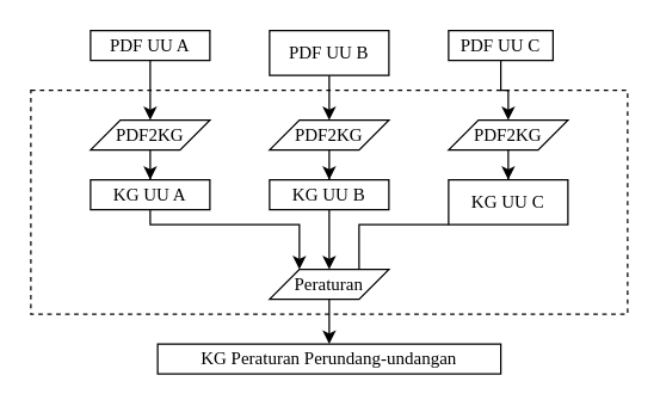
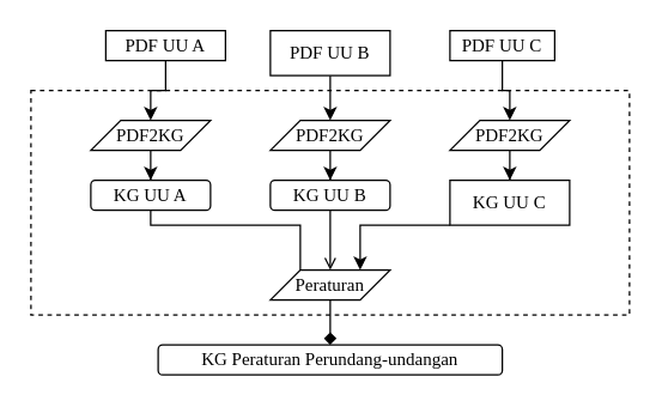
- <mxCell id="4" value="&lt;font&gt;PDF UU A&lt;/font&gt;" style="whiteSpace=wrap;html=1;fontFamily=Times New Roman;" parent="1" vertex="1"><mxGeometry x="60" y="20" width="80" height="20" as="geometry" /></mxCell>
+ <mxCell id="4" value="&lt;font&gt;PDF UU A&lt;/font&gt;" style="whiteSpace=wrap;html=1;fontFamily=Times New Roman;" parent="1" vertex="1"><mxGeometry x="70" y="20" width="80" height="20" as="geometry" /></mxCell>
- <mxCell id="11" value="&lt;font&gt;KG UU A&lt;/font&gt;" style="whiteSpace=wrap;html=1;fontFamily=Times New Roman;" parent="1" vertex="1"><mxGeometry x="60" y="120" width="80" height="20" as="geometry" /></mxCell>
+ <mxCell id="11" value="&lt;font&gt;KG UU A&lt;/font&gt;" style="whiteSpace=wrap;html=1;fontFamily=Times New Roman;rounded=1;" parent="1" vertex="1"><mxGeometry x="60" y="120" width="80" height="20" as="geometry" /></mxCell>
- <mxCell id="17" value="&lt;font&gt;KG UU B&lt;/font&gt;" style="whiteSpace=wrap;html=1;fontFamily=Times New Roman;" parent="1" vertex="1"><mxGeometry x="180" y="120" width="80" height="20" as="geometry" /></mxCell>
+ <mxCell id="17" value="&lt;font&gt;KG UU B&lt;/font&gt;" style="whiteSpace=wrap;html=1;fontFamily=Times New Roman;rounded=1;" parent="1" vertex="1"><mxGeometry x="180" y="120" width="80" height="20" as="geometry" /></mxCell>
- <mxCell id="10" style="edgeStyle=orthogonalEdgeStyle;rounded=0;orthogonalLoop=1;jettySize=auto;html=1;entryX=0.25;entryY=0;entryDx=0;entryDy=0;" parent="1" source="11" target="6" edge="1"><mxGeometry relative="1" as="geometry"><Array as="points"><mxPoint y="150" x="100" /><mxPoint x="200" y="150" /></Array></mxGeometry></mxCell>
+ <mxCell id="10" style="edgeStyle=orthogonalEdgeStyle;rounded=0;orthogonalLoop=1;jettySize=auto;html=1;entryX=0.25;entryY=0;entryDx=0;entryDy=0;endArrow=none;" parent="1" source="11" target="6" edge="1"><mxGeometry relative="1" as="geometry"><Array as="points"><mxPoint y="150" x="100" /><mxPoint x="200" y="150" /></Array></mxGeometry></mxCell>
- <mxCell id="16" value="" style="edgeStyle=orthogonalEdgeStyle;rounded=0;orthogonalLoop=1;jettySize=auto;html=1;" parent="1" source="17" target="6" edge="1"><mxGeometry relative="1" as="geometry" /></mxCell>
+ <mxCell id="16" value="" style="edgeStyle=orthogonalEdgeStyle;rounded=0;orthogonalLoop=1;jettySize=auto;html=1;endArrow=open;" parent="1" source="17" target="6" edge="1"><mxGeometry relative="1" as="geometry" /></mxCell>
- <mxCell id="22" style="edgeStyle=orthogonalEdgeStyle;rounded=0;orthogonalLoop=1;jettySize=auto;html=1;entryX=0.75;entryY=0;entryDx=0;entryDy=0;endArrow=none;" parent="1" source="23" target="6" edge="1"><mxGeometry relative="1" as="geometry"><Array as="points"><mxPoint x="340" y="150" /><mxPoint x="240" y="150" /></Array></mxGeometry></mxCell>
+ <mxCell id="22" style="edgeStyle=orthogonalEdgeStyle;rounded=0;orthogonalLoop=1;jettySize=auto;html=1;entryX=0.75;entryY=0;entryDx=0;entryDy=0;" parent="1" source="23" target="6" edge="1"><mxGeometry relative="1" as="geometry"><Array as="points"><mxPoint x="340" y="150" /><mxPoint x="240" y="150" /></Array></mxGeometry></mxCell>
- <mxCell id="5" style="edgeStyle=orthogonalEdgeStyle;rounded=0;orthogonalLoop=1;jettySize=auto;html=1;" parent="1" source="6" target="7" edge="1"><mxGeometry relative="1" as="geometry" /></mxCell>
+ <mxCell id="5" style="edgeStyle=orthogonalEdgeStyle;rounded=0;orthogonalLoop=1;jettySize=auto;html=1;endArrow=diamond;" parent="1" source="6" target="7" edge="1"><mxGeometry relative="1" as="geometry" /></mxCell>
- <mxCell id="7" value="KG Peraturan Perundang-undangan" style="whiteSpace=wrap;html=1;fontFamily=Times New Roman;" parent="1" vertex="1"><mxGeometry x="105" y="230" width="230" height="20" as="geometry" /></mxCell>
+ <mxCell id="7" value="KG Peraturan Perundang-undangan" style="whiteSpace=wrap;html=1;fontFamily=Times New Roman;rounded=1;" parent="1" vertex="1"><mxGeometry x="105" y="230" width="230" height="20" as="geometry" /></mxCell>
